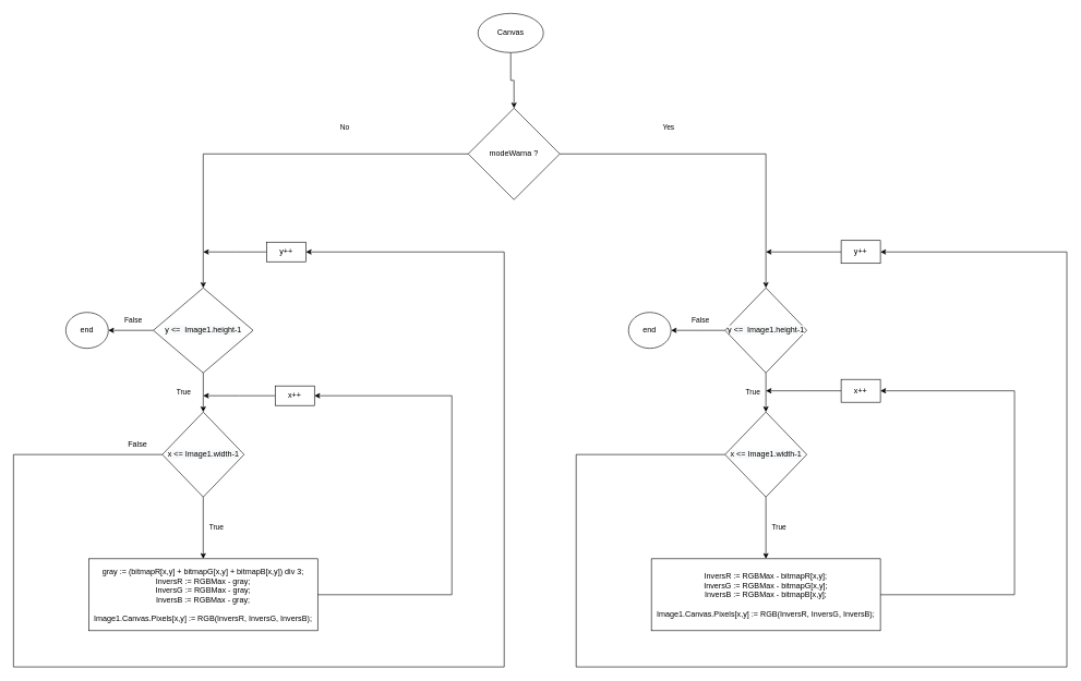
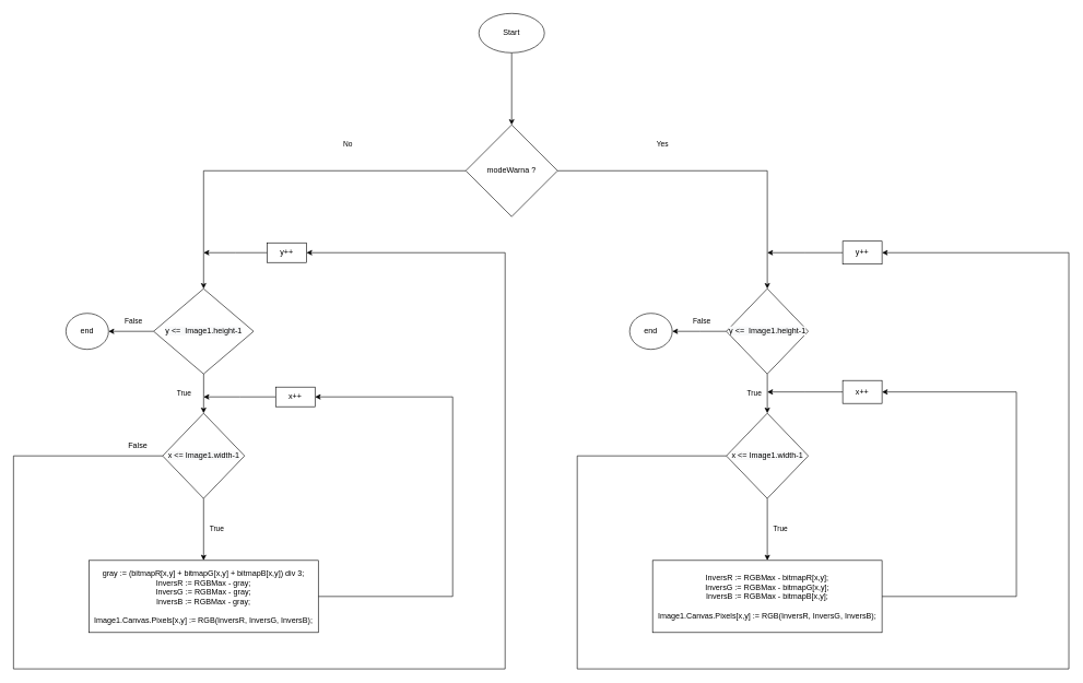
- <mxCell id="3" value="Canvas" style="ellipse;whiteSpace=wrap;html=1;" parent="1" vertex="1"><mxGeometry x="730" y="20" width="100" height="60" as="geometry" /></mxCell>
+ <mxCell id="3" value="Start" style="ellipse;whiteSpace=wrap;html=1;" parent="1" vertex="1"><mxGeometry x="730" y="20" width="100" height="60" as="geometry" /></mxCell>
- <mxCell id="14" value="modeWarna ?" style="rhombus;whiteSpace=wrap;html=1;" parent="1" vertex="1"><mxGeometry x="715" y="165" width="140" height="140" as="geometry" /></mxCell>
+ <mxCell id="14" value="modeWarna ?" style="rhombus;whiteSpace=wrap;html=1;" parent="1" vertex="1"><mxGeometry x="710" y="190" width="140" height="140" as="geometry" /></mxCell>
